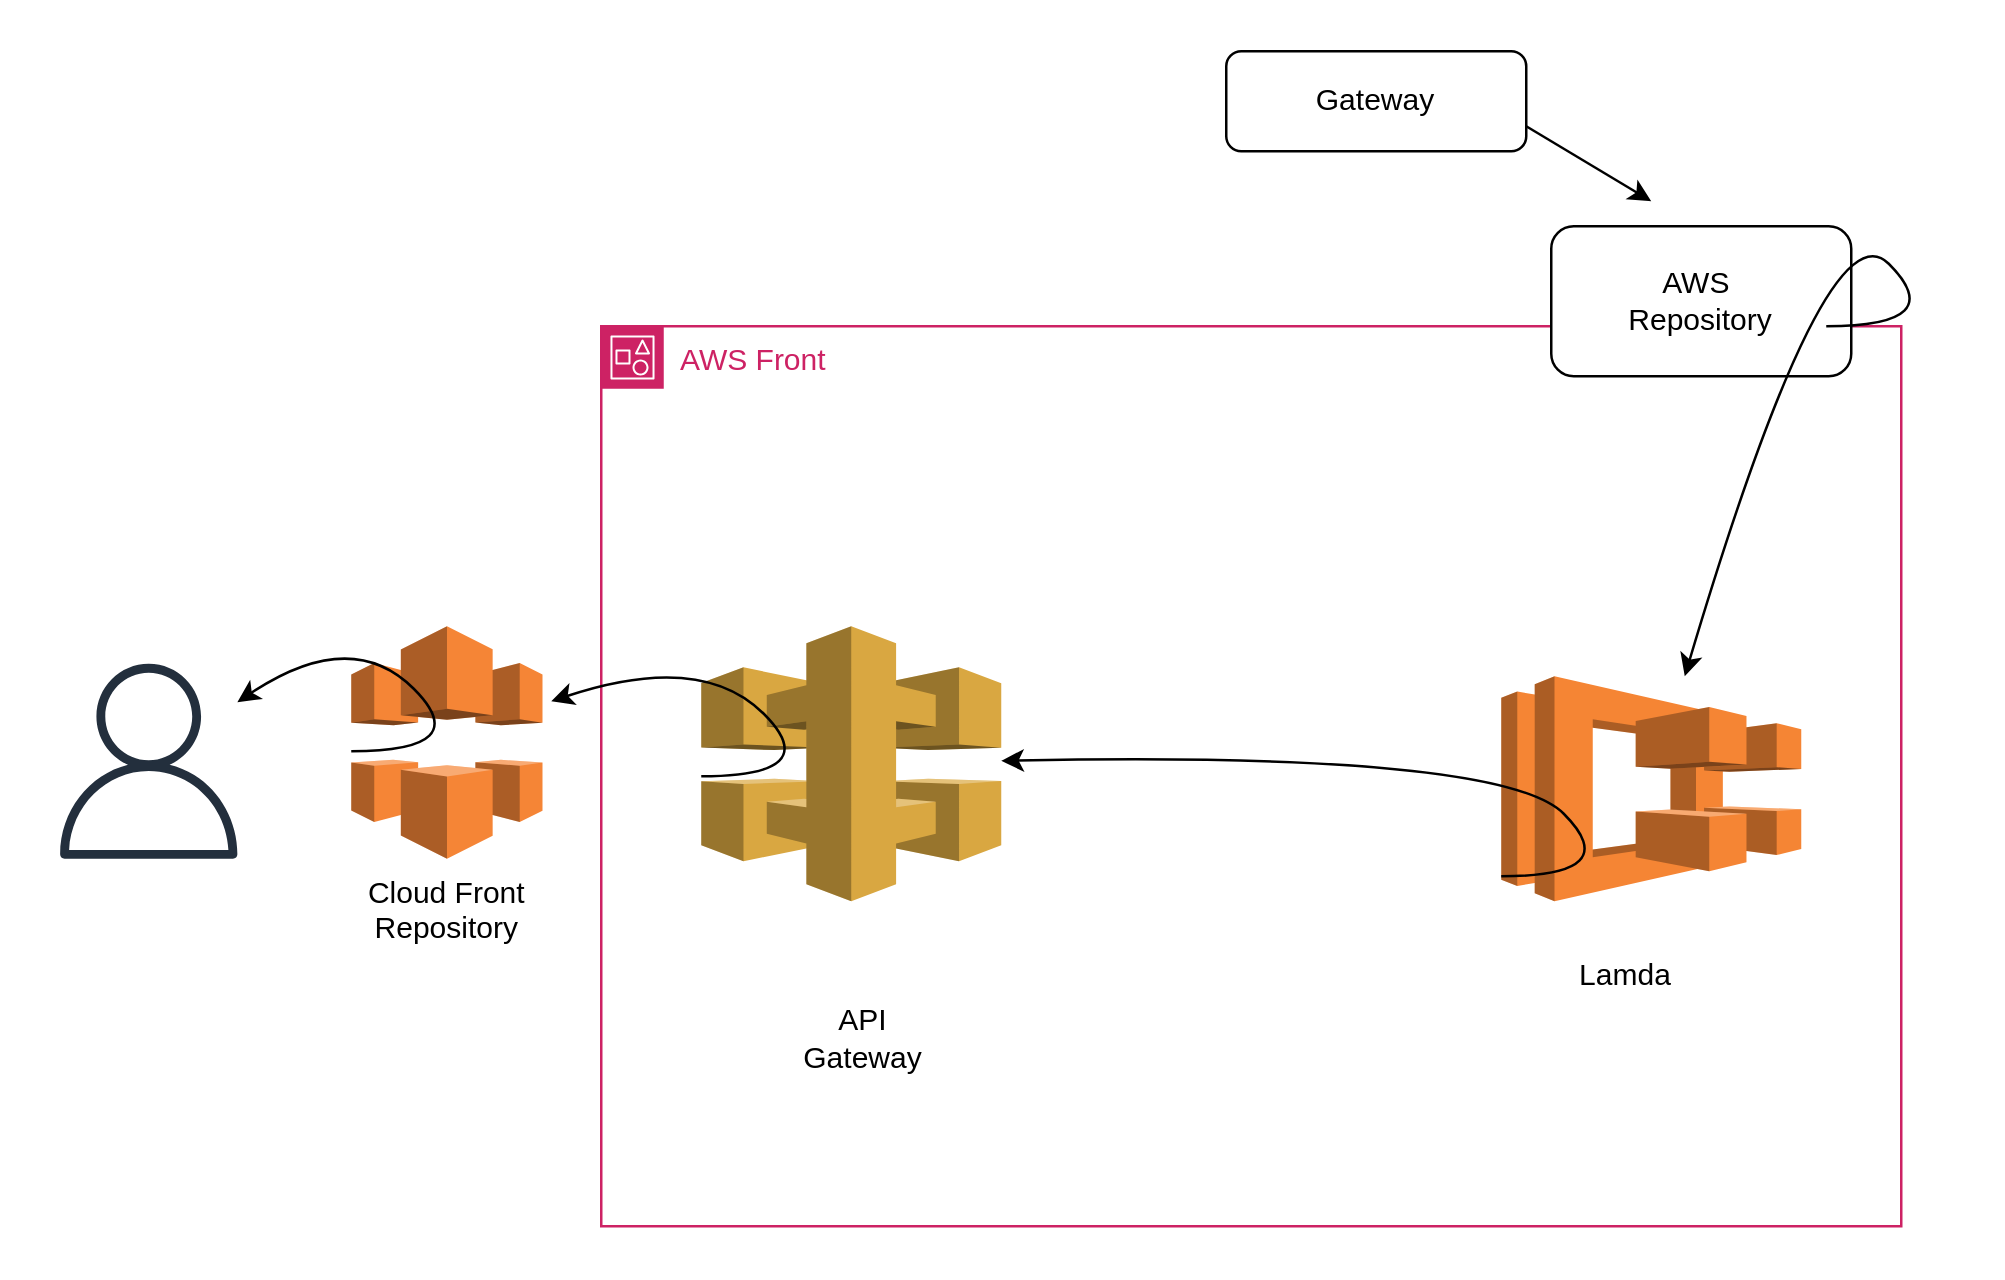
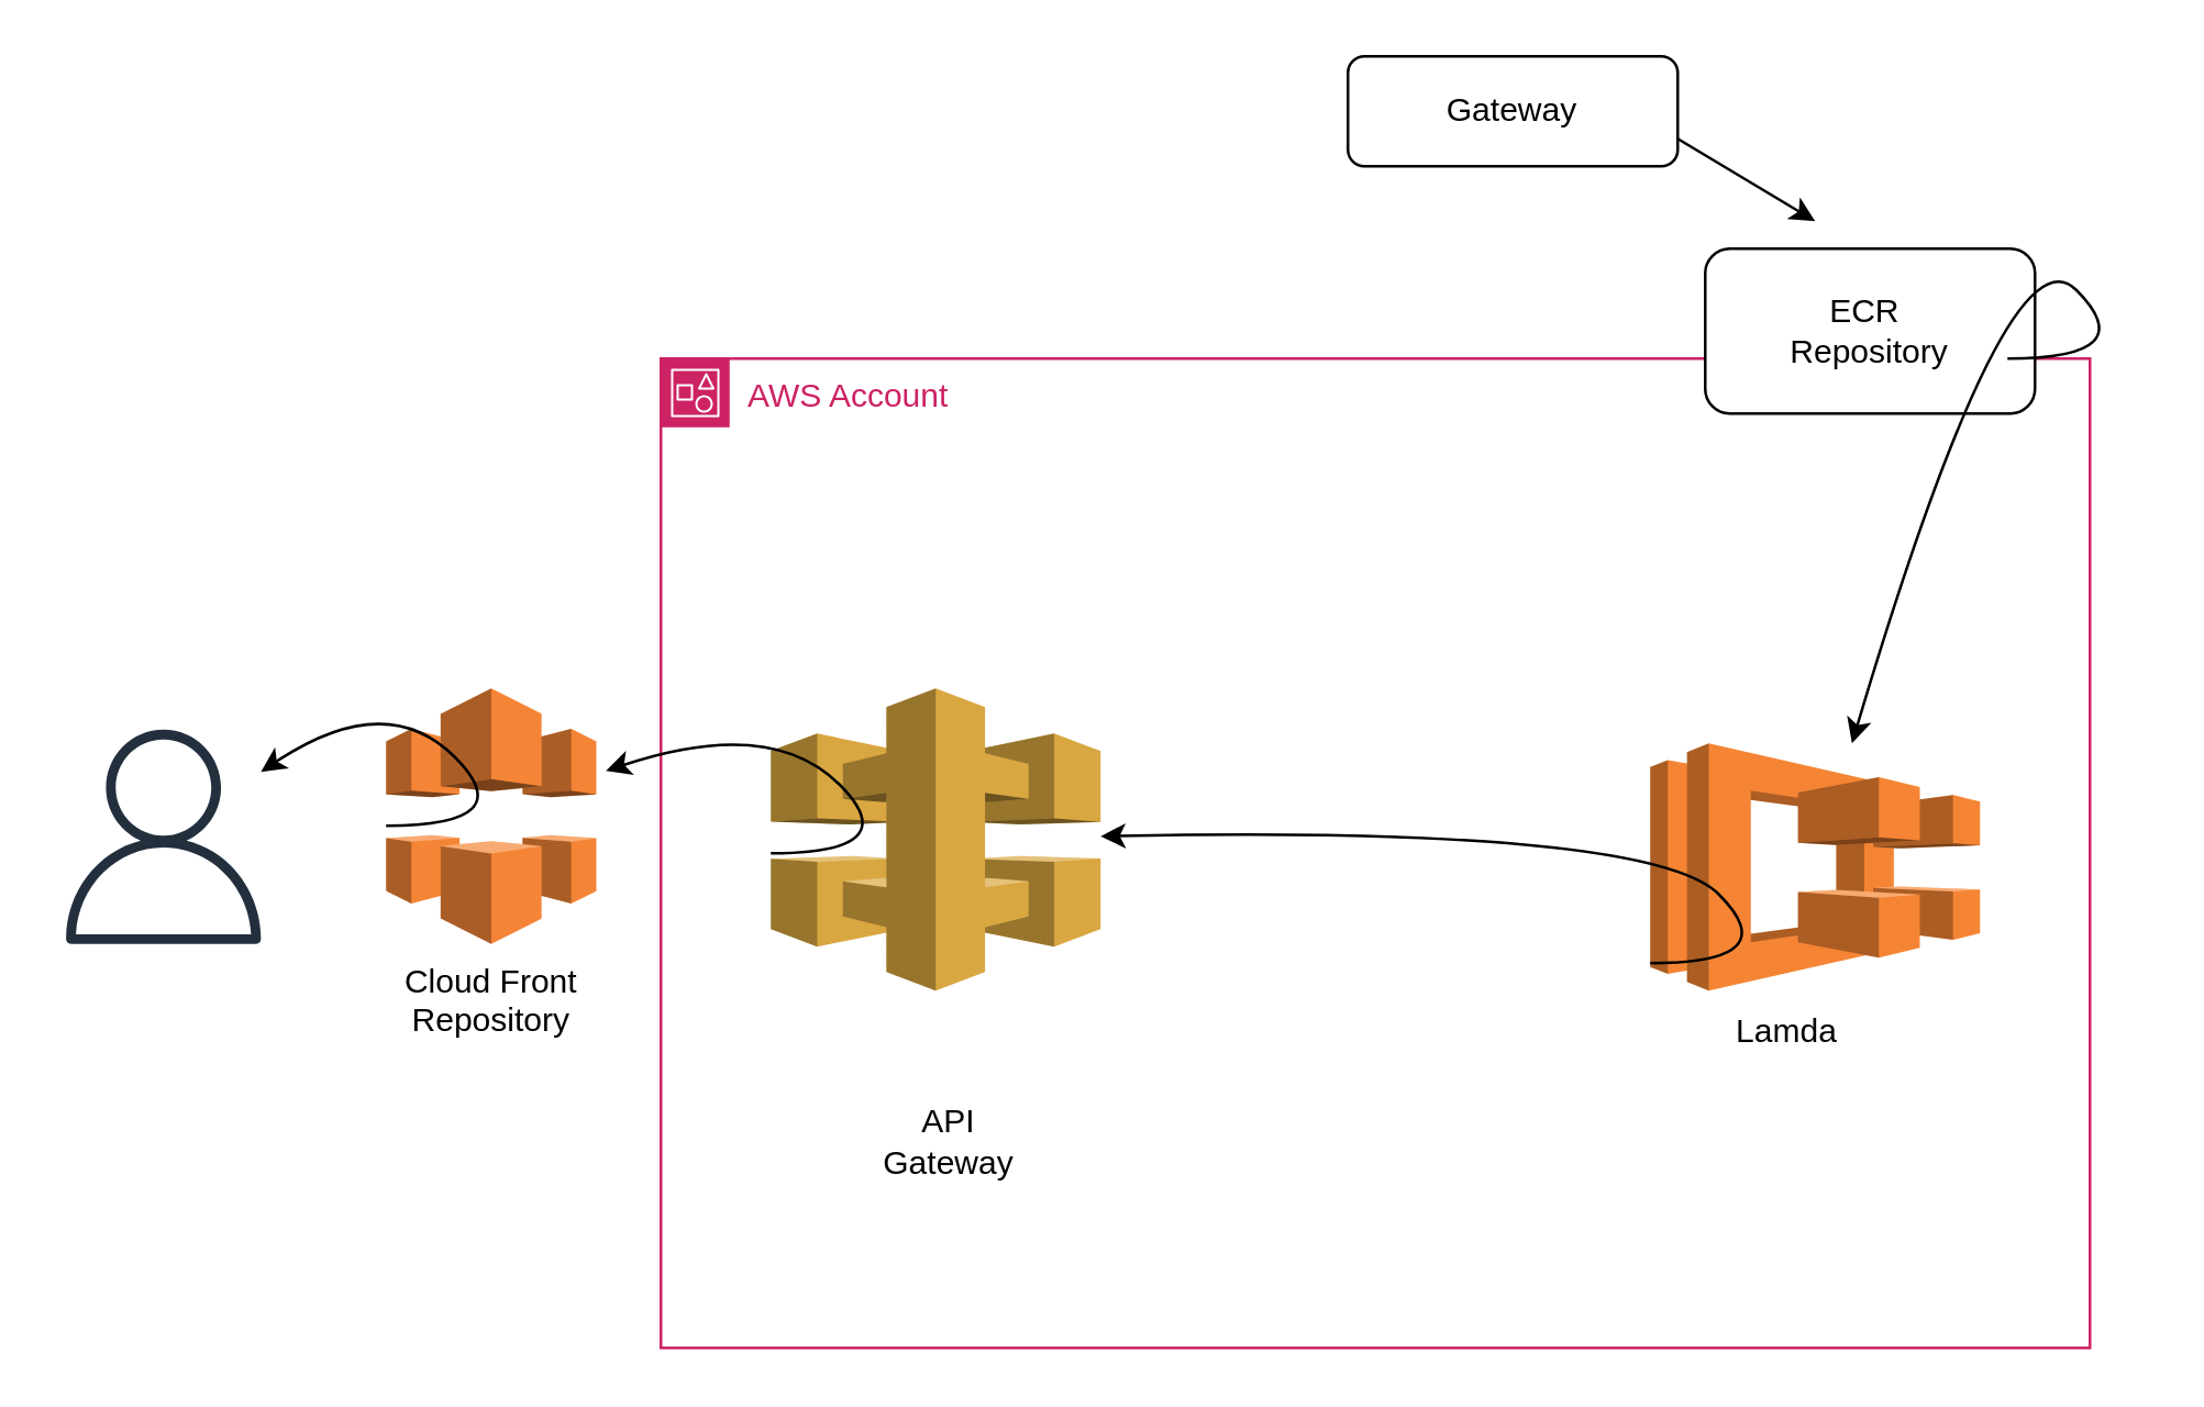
- <mxCell id="10" value="AWS&amp;nbsp;&lt;div&gt;Repository&lt;/div&gt;" style="text;html=1;align=center;verticalAlign=middle;whiteSpace=wrap;rounded=0;" vertex="1" parent="1"><mxGeometry x="650" y="105" width="60" height="30" as="geometry" /></mxCell>
+ <mxCell id="10" value="ECR&amp;nbsp;&lt;div&gt;Repository&lt;/div&gt;" style="text;html=1;align=center;verticalAlign=middle;whiteSpace=wrap;rounded=0;" vertex="1" parent="1"><mxGeometry x="650" y="105" width="60" height="30" as="geometry" /></mxCell>
- <mxCell id="2" value="AWS Front" style="points=[[0,0],[0.25,0],[0.5,0],[0.75,0],[1,0],[1,0.25],[1,0.5],[1,0.75],[1,1],[0.75,1],[0.5,1],[0.25,1],[0,1],[0,0.75],[0,0.5],[0,0.25]];outlineConnect=0;gradientColor=none;html=1;whiteSpace=wrap;fontSize=12;fontStyle=0;container=1;pointerEvents=0;collapsible=0;recursiveResize=0;shape=mxgraph.aws4.group;grIcon=mxgraph.aws4.group_account;strokeColor=#CD2264;fillColor=none;verticalAlign=top;align=left;spacingLeft=30;fontColor=#CD2264;dashed=0;" vertex="1" parent="1"><mxGeometry x="240" y="130" width="520" height="360" as="geometry" /></mxCell>
+ <mxCell id="2" value="AWS Account" style="points=[[0,0],[0.25,0],[0.5,0],[0.75,0],[1,0],[1,0.25],[1,0.5],[1,0.75],[1,1],[0.75,1],[0.5,1],[0.25,1],[0,1],[0,0.75],[0,0.5],[0,0.25]];outlineConnect=0;gradientColor=none;html=1;whiteSpace=wrap;fontSize=12;fontStyle=0;container=1;pointerEvents=0;collapsible=0;recursiveResize=0;shape=mxgraph.aws4.group;grIcon=mxgraph.aws4.group_account;strokeColor=#CD2264;fillColor=none;verticalAlign=top;align=left;spacingLeft=30;fontColor=#CD2264;dashed=0;" vertex="1" parent="1"><mxGeometry x="240" y="130" width="520" height="360" as="geometry" /></mxCell>
- <mxCell id="4" value="Lamda" style="text;html=1;align=center;verticalAlign=middle;whiteSpace=wrap;rounded=0;" vertex="1" parent="2"><mxGeometry x="380" y="245" width="60" height="30" as="geometry" /></mxCell>
+ <mxCell id="4" value="Lamda" style="text;html=1;align=center;verticalAlign=middle;whiteSpace=wrap;rounded=0;" vertex="1" parent="2"><mxGeometry x="380" y="230" width="60" height="30" as="geometry" /></mxCell>
